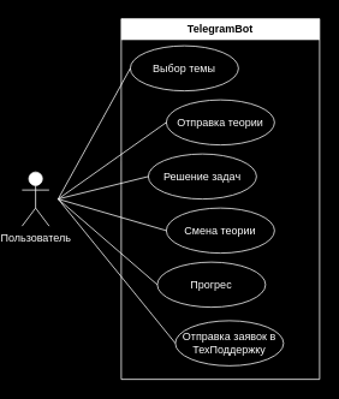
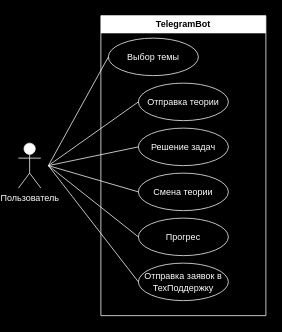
- <mxCell id="4" value="Решение задач" style="ellipse;whiteSpace=wrap;html=1;strokeColor=#FFFFFF;fontColor=#FFFFFF;fillColor=#000000;shadow=1;" parent="2" vertex="1"><mxGeometry x="30" y="150" width="120" height="50" as="geometry" /></mxCell>
+ <mxCell id="4" value="Решение задач" style="ellipse;whiteSpace=wrap;html=1;strokeColor=#FFFFFF;fontColor=#FFFFFF;fillColor=#000000;shadow=1;" parent="2" vertex="1"><mxGeometry x="50" y="150" width="120" height="50" as="geometry" /></mxCell>
- <mxCell id="6" value="Прогрес" style="ellipse;whiteSpace=wrap;html=1;strokeColor=#FFFFFF;fontColor=#FFFFFF;fillColor=#000000;shadow=1;" parent="2" vertex="1"><mxGeometry x="40" y="270" width="120" height="50" as="geometry" /></mxCell>
+ <mxCell id="6" value="Прогрес" style="ellipse;whiteSpace=wrap;html=1;strokeColor=#FFFFFF;fontColor=#FFFFFF;fillColor=#000000;shadow=1;" parent="2" vertex="1"><mxGeometry x="50" y="270" width="120" height="50" as="geometry" /></mxCell>
- <mxCell id="7" value="Отправка заявок в ТехПоддержку" style="ellipse;whiteSpace=wrap;html=1;strokeColor=#FFFFFF;fontColor=#FFFFFF;fillColor=#000000;shadow=1;" parent="2" vertex="1"><mxGeometry x="60" y="335" width="120" height="50" as="geometry" /></mxCell>
+ <mxCell id="7" value="Отправка заявок в ТехПоддержку" style="ellipse;whiteSpace=wrap;html=1;strokeColor=#FFFFFF;fontColor=#FFFFFF;fillColor=#000000;shadow=1;" parent="2" vertex="1"><mxGeometry x="50" y="330" width="120" height="50" as="geometry" /></mxCell>
